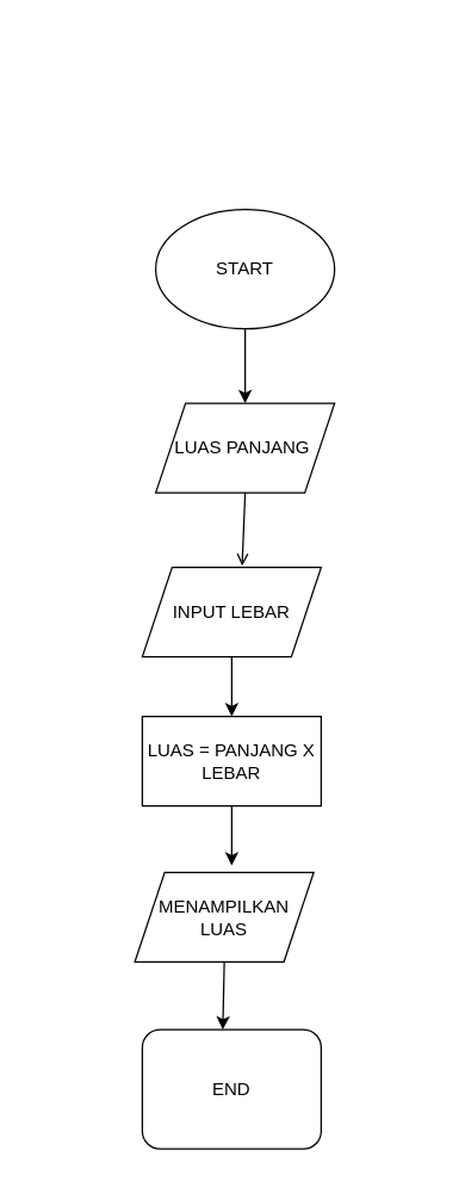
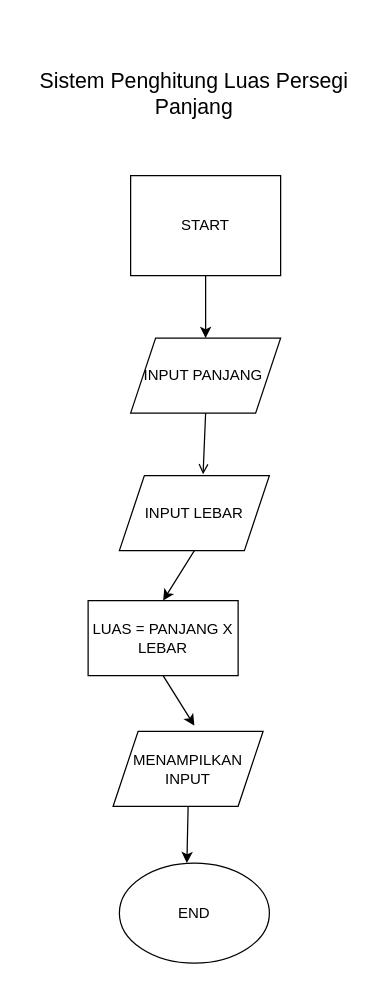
+ <mxCell id="2" value="Sistem Penghitung Luas Persegi Panjang" style="text;html=1;align=center;verticalAlign=middle;whiteSpace=wrap;rounded=0;fontSize=17;" vertex="1" parent="1"><mxGeometry x="20" y="20" width="270" height="110" as="geometry" /></mxCell>
- <mxCell id="3" value="START" style="ellipse;whiteSpace=wrap;html=1;" vertex="1" parent="1"><mxGeometry x="104" y="140" width="120" height="80" as="geometry" /></mxCell>
+ <mxCell id="3" value="START" style="whiteSpace=wrap;html=1;rounded=0;" vertex="1" parent="1"><mxGeometry x="104" y="140" width="120" height="80" as="geometry" /></mxCell>
- <mxCell id="4" value="LUAS PANJANG&amp;nbsp;" style="shape=parallelogram;perimeter=parallelogramPerimeter;whiteSpace=wrap;html=1;fixedSize=1;" vertex="1" parent="1"><mxGeometry x="104" y="270" width="120" height="60" as="geometry" /></mxCell>
+ <mxCell id="4" value="INPUT PANJANG&amp;nbsp;" style="shape=parallelogram;perimeter=parallelogramPerimeter;whiteSpace=wrap;html=1;fixedSize=1;" vertex="1" parent="1"><mxGeometry x="104" y="270" width="120" height="60" as="geometry" /></mxCell>
- <mxCell id="8" value="LUAS = PANJANG X LEBAR" style="rounded=0;whiteSpace=wrap;html=1;" vertex="1" parent="1"><mxGeometry x="95" y="480" width="120" height="60" as="geometry" /></mxCell>
+ <mxCell id="8" value="LUAS = PANJANG X LEBAR" style="rounded=0;whiteSpace=wrap;html=1;" vertex="1" parent="1"><mxGeometry x="70" y="480" width="120" height="60" as="geometry" /></mxCell>
- <mxCell id="10" value="MENAMPILKAN LUAS" style="shape=parallelogram;perimeter=parallelogramPerimeter;whiteSpace=wrap;html=1;fixedSize=1;" vertex="1" parent="1"><mxGeometry x="90" y="584.5" width="120" height="60" as="geometry" /></mxCell>
+ <mxCell id="10" value="MENAMPILKAN INPUT" style="shape=parallelogram;perimeter=parallelogramPerimeter;whiteSpace=wrap;html=1;fixedSize=1;" vertex="1" parent="1"><mxGeometry x="90" y="584.5" width="120" height="60" as="geometry" /></mxCell>
- <mxCell id="12" value="END" style="whiteSpace=wrap;html=1;rounded=1;" vertex="1" parent="1"><mxGeometry x="95" y="690" width="120" height="80" as="geometry" /></mxCell>
+ <mxCell id="12" value="END" style="ellipse;whiteSpace=wrap;html=1;" vertex="1" parent="1"><mxGeometry x="95" y="690" width="120" height="80" as="geometry" /></mxCell>
